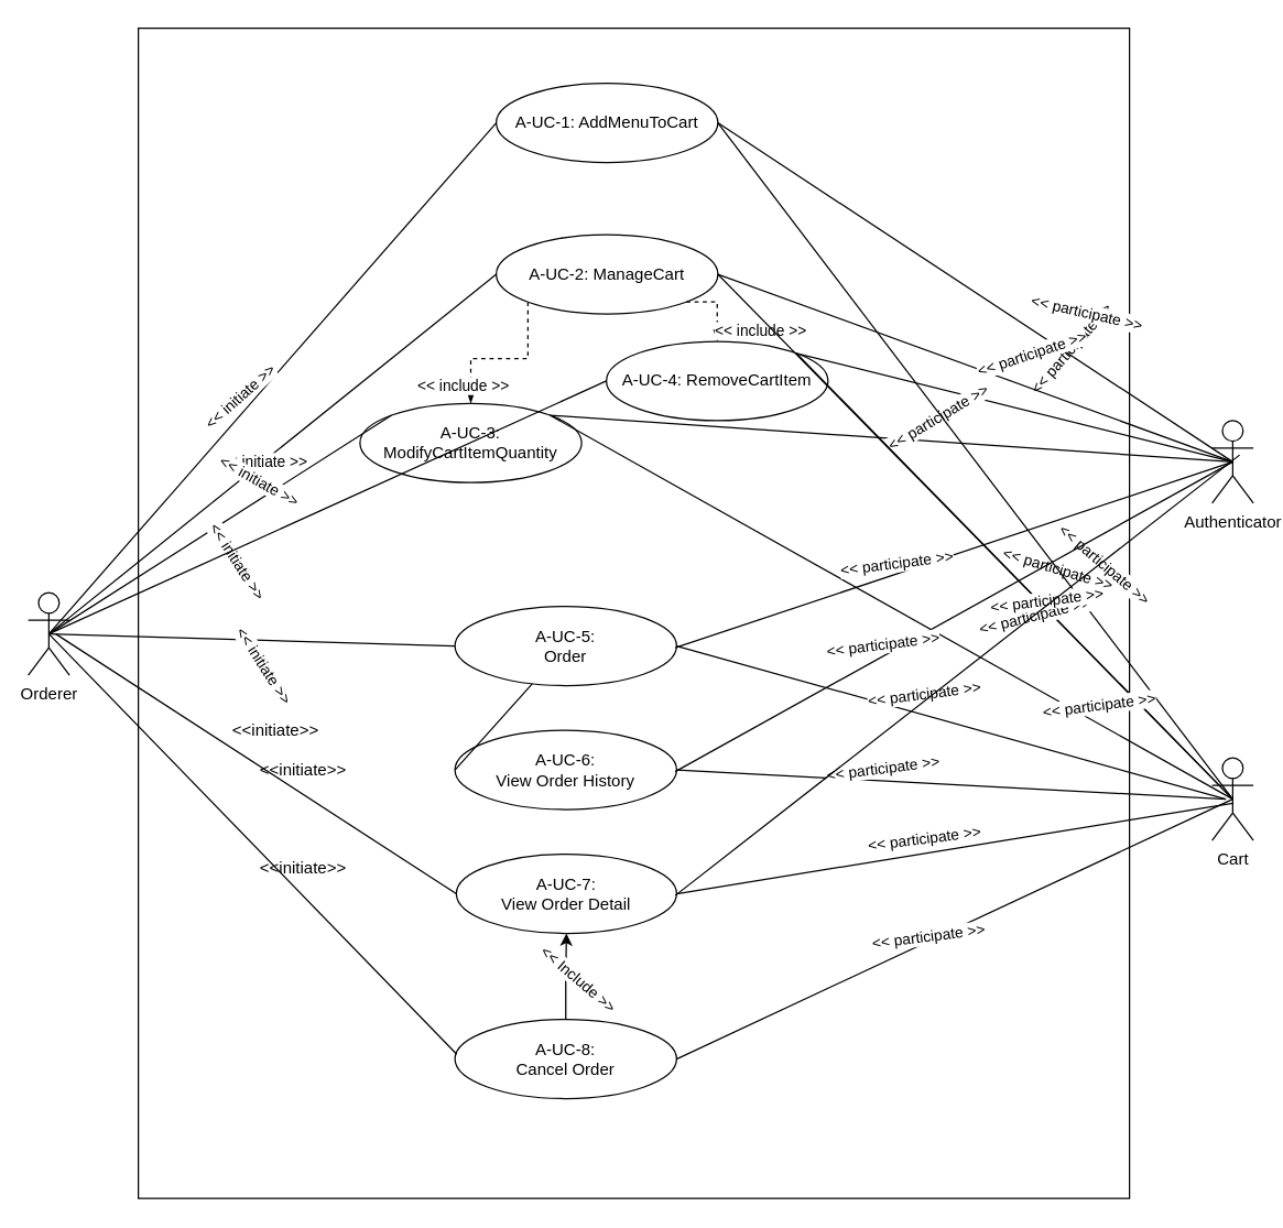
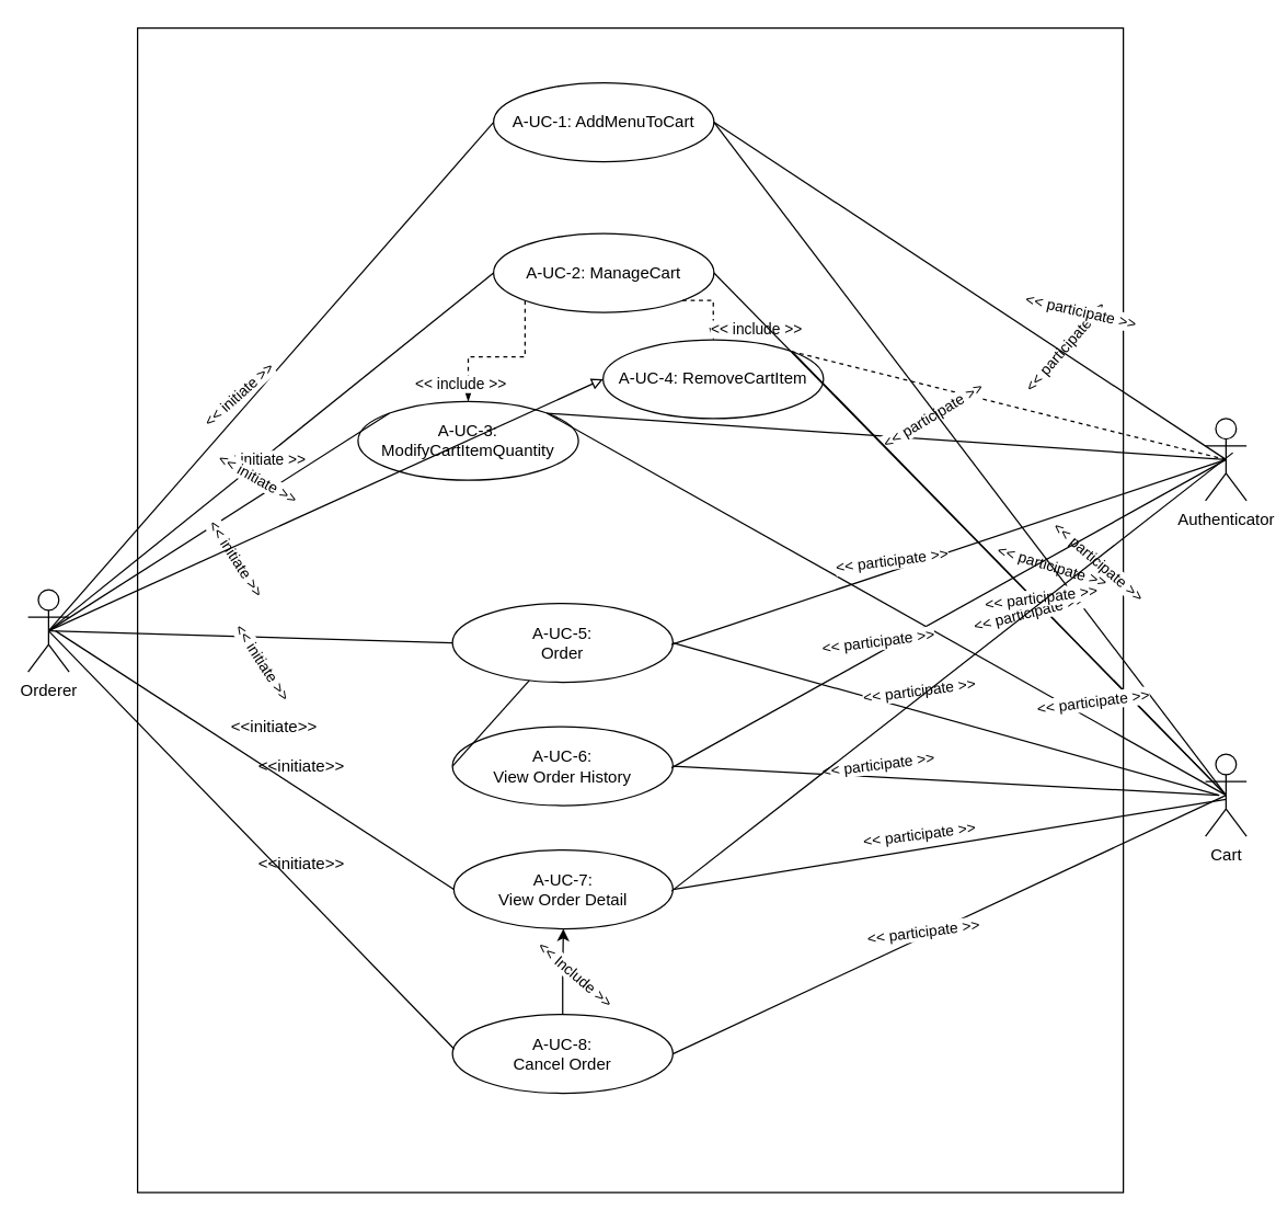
- <mxCell id="36" value="" style="endArrow=none;html=1;exitX=0.5;exitY=0.5;exitDx=0;exitDy=0;exitPerimeter=0;entryX=0;entryY=0.5;entryDx=0;entryDy=0;endFill=0;" parent="1" source="5" target="13" edge="1"><mxGeometry width="50" height="50" relative="1" as="geometry"><mxPoint x="75" y="285" as="sourcePoint" /><mxPoint x="244.5" y="285" as="targetPoint" /></mxGeometry></mxCell>
+ <mxCell id="36" value="" style="endArrow=block;html=1;exitX=0.5;exitY=0.5;exitDx=0;exitDy=0;exitPerimeter=0;entryX=0;entryY=0.5;entryDx=0;entryDy=0;endFill=0;" parent="1" source="5" target="13" edge="1"><mxGeometry width="50" height="50" relative="1" as="geometry"><mxPoint x="75" y="285" as="sourcePoint" /><mxPoint x="244.5" y="285" as="targetPoint" /></mxGeometry></mxCell>
- <mxCell id="26" value="" style="endArrow=none;html=1;entryX=1;entryY=0.5;entryDx=0;entryDy=0;endFill=0;exitX=0.5;exitY=0.5;exitDx=0;exitDy=0;exitPerimeter=0;" parent="1" source="7" target="11" edge="1"><mxGeometry width="50" height="50" relative="1" as="geometry"><mxPoint x="610" y="200" as="sourcePoint" /><mxPoint x="295.5" y="435" as="targetPoint" /></mxGeometry></mxCell>
- <mxCell id="27" value="&amp;lt;&amp;lt; participate &amp;gt;&amp;gt;" style="edgeLabel;html=1;align=center;verticalAlign=middle;resizable=0;points=[];rotation=-18.4;" parent="26" vertex="1" connectable="0"><mxGeometry x="-0.096" y="-1" relative="1" as="geometry"><mxPoint x="21.67" y="-16.26" as="offset" /></mxGeometry></mxCell>
- <mxCell id="3" value="" style="endArrow=none;html=1;entryX=1;entryY=0;entryDx=0;entryDy=0;endFill=0;exitX=0.5;exitY=0.5;exitDx=0;exitDy=0;exitPerimeter=0;" parent="1" source="7" target="13" edge="1"><mxGeometry width="50" height="50" relative="1" as="geometry"><mxPoint x="655" y="395" as="sourcePoint" /><mxPoint x="435.5" y="315" as="targetPoint" /></mxGeometry></mxCell>
+ <mxCell id="3" value="" style="endArrow=none;html=1;entryX=1;entryY=0;entryDx=0;entryDy=0;endFill=0;exitX=0.5;exitY=0.5;exitDx=0;exitDy=0;exitPerimeter=0;dashed=1;" parent="1" source="7" target="13" edge="1"><mxGeometry width="50" height="50" relative="1" as="geometry"><mxPoint x="655" y="395" as="sourcePoint" /><mxPoint x="435.5" y="315" as="targetPoint" /></mxGeometry></mxCell>
